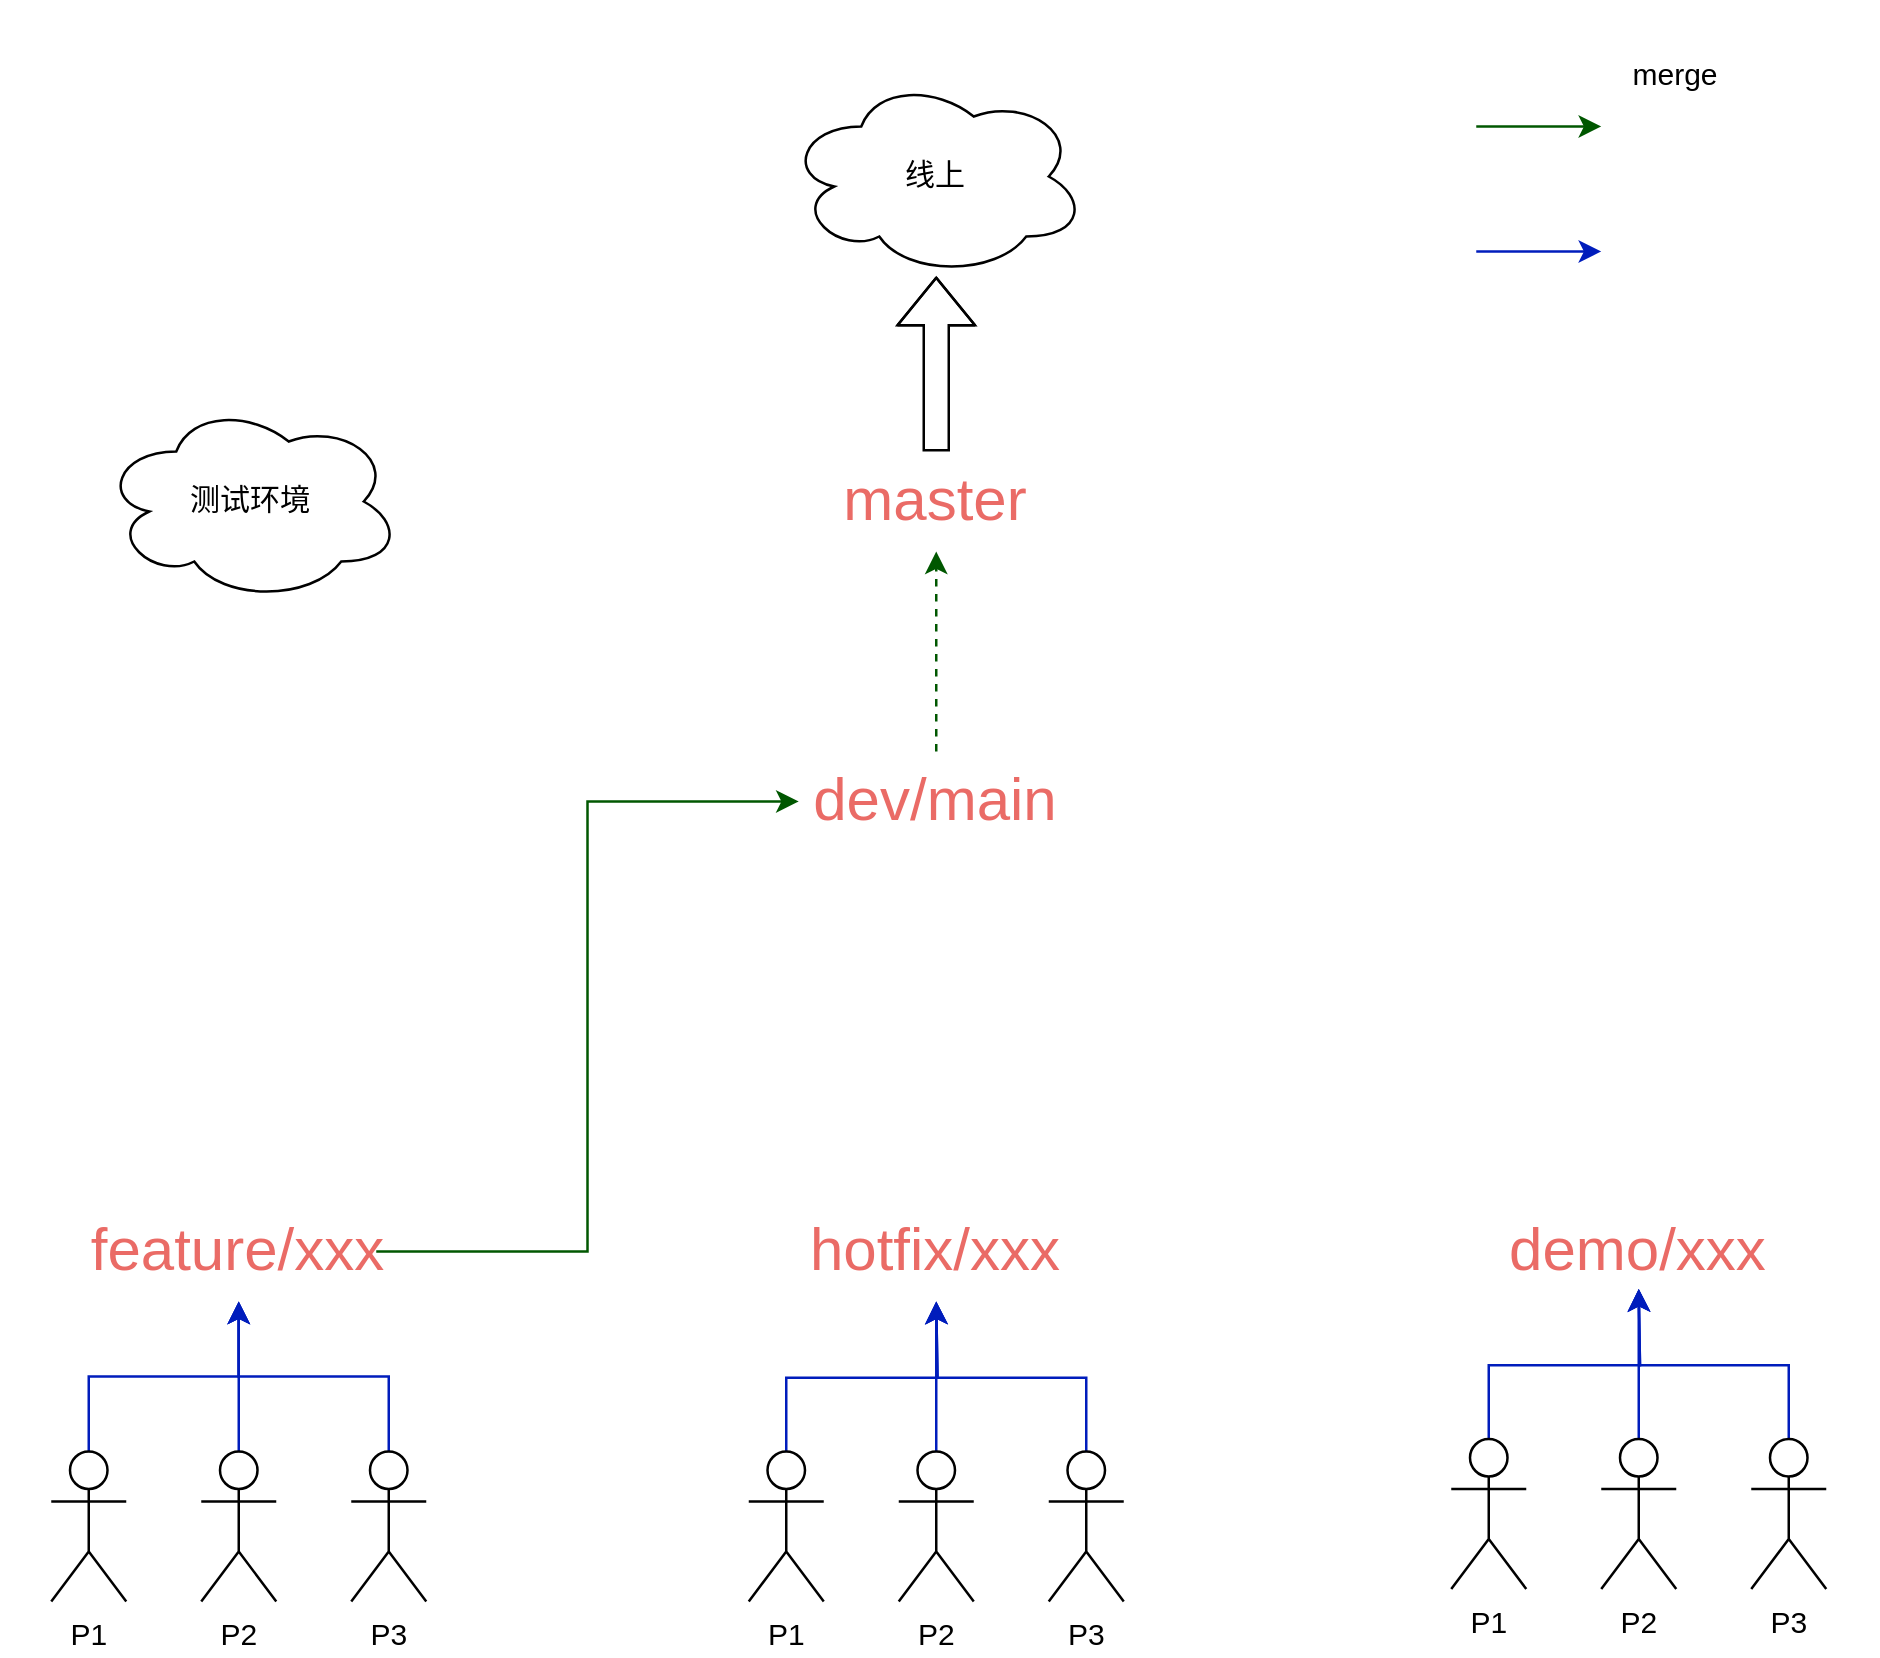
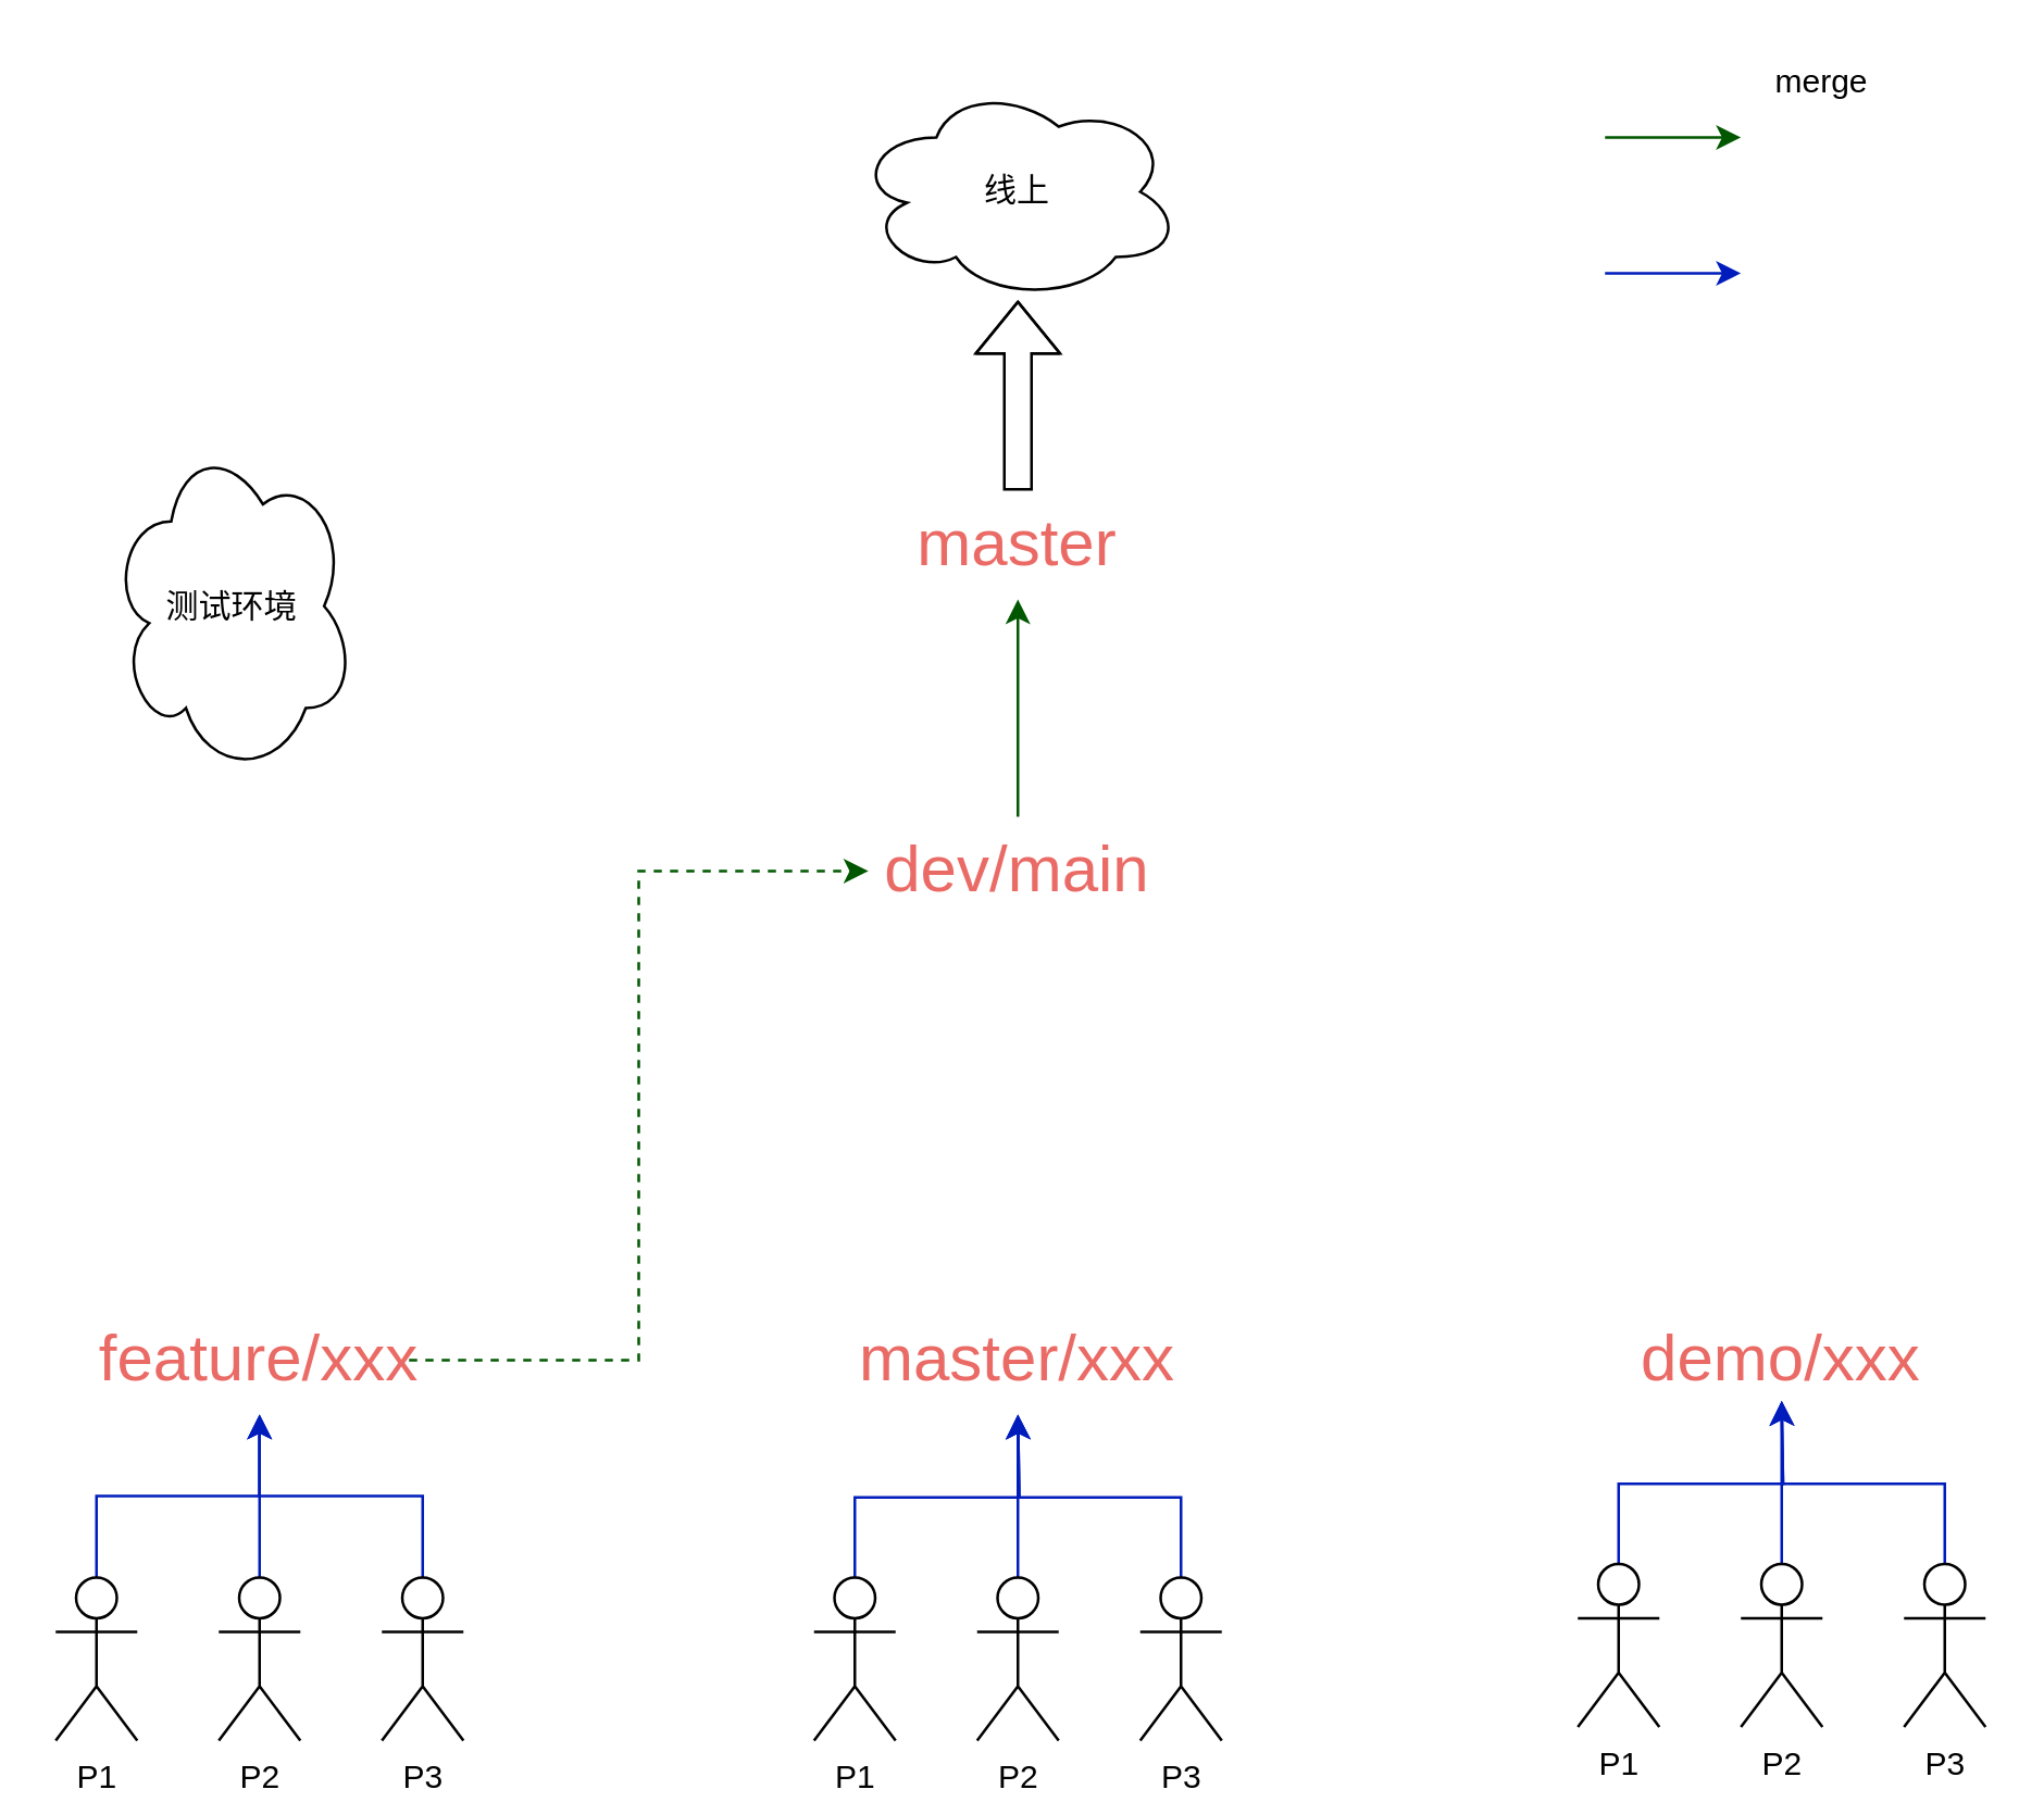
- <mxCell id="29" value="测试环境" style="ellipse;shape=cloud;whiteSpace=wrap;html=1;" parent="1" vertex="1"><mxGeometry x="40" y="160" width="120" height="80" as="geometry" /></mxCell>
+ <mxCell id="29" value="测试环境" style="ellipse;shape=cloud;whiteSpace=wrap;html=1;" parent="1" vertex="1"><mxGeometry x="40" y="160" width="90" height="125" as="geometry" /></mxCell>
- <mxCell id="5" style="edgeStyle=orthogonalEdgeStyle;rounded=0;orthogonalLoop=1;jettySize=auto;html=1;entryX=0.5;entryY=1;entryDx=0;entryDy=0;fillColor=#008a00;strokeColor=#005700;dashed=1;" parent="1" source="6" target="3" edge="1"><mxGeometry relative="1" as="geometry" /></mxCell>
+ <mxCell id="5" style="edgeStyle=orthogonalEdgeStyle;rounded=0;orthogonalLoop=1;jettySize=auto;html=1;entryX=0.5;entryY=1;entryDx=0;entryDy=0;fillColor=#008a00;strokeColor=#005700;" parent="1" source="6" target="3" edge="1"><mxGeometry relative="1" as="geometry" /></mxCell>
- <mxCell id="7" style="edgeStyle=orthogonalEdgeStyle;rounded=0;orthogonalLoop=1;jettySize=auto;html=1;entryX=0;entryY=0.5;entryDx=0;entryDy=0;fillColor=#008a00;strokeColor=#005700;" parent="1" source="8" target="6" edge="1"><mxGeometry relative="1" as="geometry" /></mxCell>
+ <mxCell id="7" style="edgeStyle=orthogonalEdgeStyle;rounded=0;orthogonalLoop=1;jettySize=auto;html=1;entryX=0;entryY=0.5;entryDx=0;entryDy=0;fillColor=#008a00;strokeColor=#005700;dashed=1;" parent="1" source="8" target="6" edge="1"><mxGeometry relative="1" as="geometry" /></mxCell>
- <mxCell id="9" value="&lt;font color=&quot;#ea6b66&quot;&gt;&lt;span style=&quot;font-size: 24px&quot;&gt;hotfix/xxx&lt;/span&gt;&lt;/font&gt;" style="text;html=1;strokeColor=none;fillColor=none;align=center;verticalAlign=middle;whiteSpace=wrap;rounded=0;" parent="1" vertex="1"><mxGeometry x="319" y="480" width="110" height="40" as="geometry" /></mxCell>
+ <mxCell id="9" value="&lt;font color=&quot;#ea6b66&quot;&gt;&lt;span style=&quot;font-size: 24px&quot;&gt;master/xxx&lt;/span&gt;&lt;/font&gt;" style="text;html=1;strokeColor=none;fillColor=none;align=center;verticalAlign=middle;whiteSpace=wrap;rounded=0;" parent="1" vertex="1"><mxGeometry x="319" y="480" width="110" height="40" as="geometry" /></mxCell>
